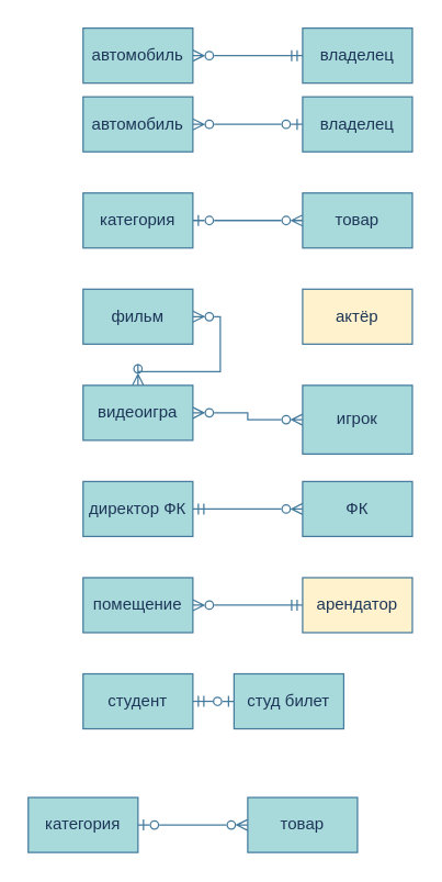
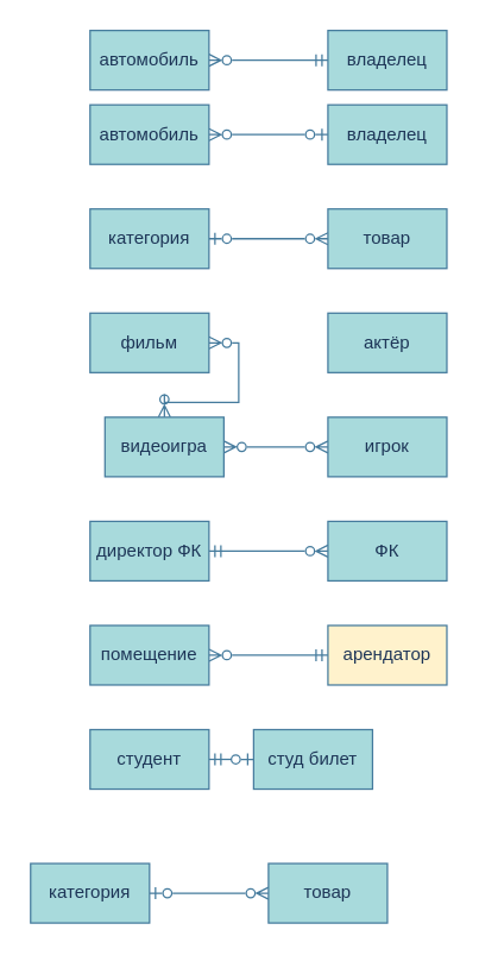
- <mxCell id="13" value="актёр" style="whiteSpace=wrap;html=1;align=center;strokeColor=#457B9D;fontColor=#1D3557;fillColor=#fff2cc;labelBackgroundColor=none;" vertex="1" parent="1"><mxGeometry x="220" y="210" width="80" height="40" as="geometry" /></mxCell>
+ <mxCell id="13" value="актёр" style="whiteSpace=wrap;html=1;align=center;strokeColor=#457B9D;fontColor=#1D3557;fillColor=#A8DADC;labelBackgroundColor=none;" vertex="1" parent="1"><mxGeometry x="220" y="210" width="80" height="40" as="geometry" /></mxCell>
- <mxCell id="15" value="видеоигра" style="whiteSpace=wrap;html=1;align=center;strokeColor=#457B9D;fontColor=#1D3557;fillColor=#A8DADC;labelBackgroundColor=none;" vertex="1" parent="1"><mxGeometry x="60" y="280" width="80" height="40" as="geometry" /></mxCell>
+ <mxCell id="15" value="видеоигра" style="whiteSpace=wrap;html=1;align=center;strokeColor=#457B9D;fontColor=#1D3557;fillColor=#A8DADC;labelBackgroundColor=none;" vertex="1" parent="1"><mxGeometry x="70" y="280" width="80" height="40" as="geometry" /></mxCell>
- <mxCell id="16" value="игрок" style="whiteSpace=wrap;html=1;align=center;strokeColor=#457B9D;fontColor=#1D3557;fillColor=#A8DADC;labelBackgroundColor=none;" vertex="1" parent="1"><mxGeometry x="220" y="280" width="80" height="50" as="geometry" /></mxCell>
+ <mxCell id="16" value="игрок" style="whiteSpace=wrap;html=1;align=center;strokeColor=#457B9D;fontColor=#1D3557;fillColor=#A8DADC;labelBackgroundColor=none;" vertex="1" parent="1"><mxGeometry x="220" y="280" width="80" height="40" as="geometry" /></mxCell>
